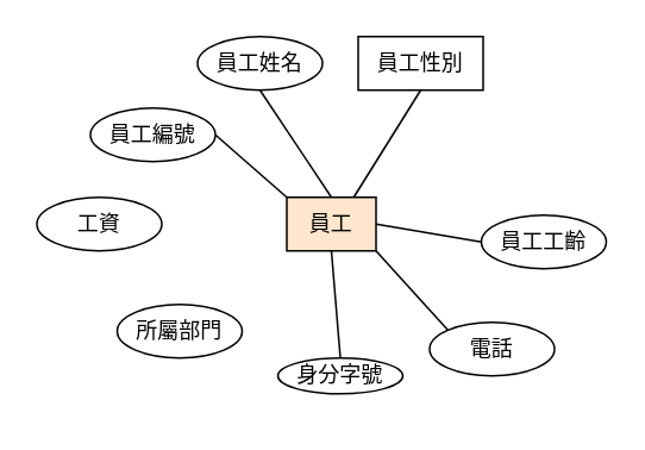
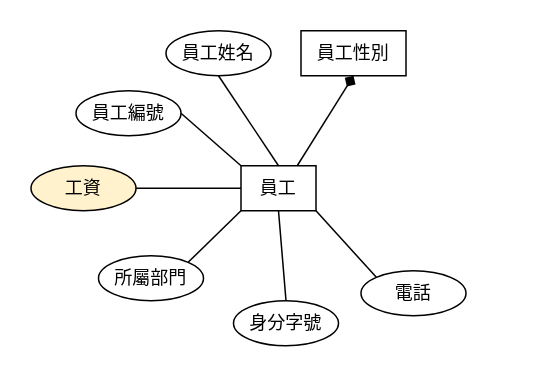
- <mxCell id="12" value="" style="endArrow=none;html=1;rounded=0;exitX=0.75;exitY=0;exitDx=0;exitDy=0;entryX=0.5;entryY=1;entryDx=0;entryDy=0;" edge="1" parent="1" source="2" target="5"><mxGeometry relative="1" as="geometry"><mxPoint x="100" y="60" as="sourcePoint" /><mxPoint x="260" y="60" as="targetPoint" /></mxGeometry></mxCell>
+ <mxCell id="12" value="" style="endArrow=diamond;html=1;rounded=0;exitX=0.75;exitY=0;exitDx=0;exitDy=0;entryX=0.5;entryY=1;entryDx=0;entryDy=0;" edge="1" parent="1" source="2" target="5"><mxGeometry relative="1" as="geometry"><mxPoint x="100" y="60" as="sourcePoint" /><mxPoint x="260" y="60" as="targetPoint" /></mxGeometry></mxCell>
- <mxCell id="10" value="工資" style="ellipse;whiteSpace=wrap;html=1;" vertex="1" parent="1"><mxGeometry x="20" y="110" width="70" height="30" as="geometry" /></mxCell>
+ <mxCell id="10" value="工資" style="ellipse;whiteSpace=wrap;html=1;fillColor=#fff2cc;" vertex="1" parent="1"><mxGeometry x="20" y="110" width="70" height="30" as="geometry" /></mxCell>
+ <mxCell id="17" value="" style="endArrow=none;html=1;rounded=0;exitX=0;exitY=0.5;exitDx=0;exitDy=0;entryX=1;entryY=0.5;entryDx=0;entryDy=0;" edge="1" parent="1" source="2" target="10"><mxGeometry relative="1" as="geometry"><mxPoint x="170" y="150" as="sourcePoint" /><mxPoint x="135" y="184" as="targetPoint" /></mxGeometry></mxCell>
- <mxCell id="2" value="員工" style="html=1;whiteSpace=wrap;fillColor=#ffe6cc;" vertex="1" parent="1"><mxGeometry x="160" y="110" width="50" height="30" as="geometry" /></mxCell>
+ <mxCell id="2" value="員工" style="html=1;whiteSpace=wrap;" vertex="1" parent="1"><mxGeometry x="160" y="110" width="50" height="30" as="geometry" /></mxCell>
- <mxCell id="13" value="" style="endArrow=none;html=1;rounded=0;exitX=1;exitY=0.5;exitDx=0;exitDy=0;entryX=0;entryY=0.5;entryDx=0;entryDy=0;" edge="1" parent="1" source="2" target="6"><mxGeometry relative="1" as="geometry"><mxPoint x="100" y="60" as="sourcePoint" /><mxPoint x="260" y="60" as="targetPoint" /></mxGeometry></mxCell>
- <mxCell id="6" value="員工工齡" style="ellipse;whiteSpace=wrap;html=1;" vertex="1" parent="1"><mxGeometry x="269" y="120" width="70" height="30" as="geometry" /></mxCell>
+ <mxCell id="16" value="" style="endArrow=none;html=1;rounded=0;exitX=0;exitY=1;exitDx=0;exitDy=0;entryX=1;entryY=0;entryDx=0;entryDy=0;" edge="1" parent="1" source="2" target="9"><mxGeometry relative="1" as="geometry"><mxPoint x="195" y="150" as="sourcePoint" /><mxPoint x="200" y="210" as="targetPoint" /></mxGeometry></mxCell>
- <mxCell id="8" value="身分字號" style="ellipse;whiteSpace=wrap;html=1;" vertex="1" parent="1"><mxGeometry x="155" y="200" width="70" height="20" as="geometry" /></mxCell>
+ <mxCell id="8" value="身分字號" style="ellipse;whiteSpace=wrap;html=1;" vertex="1" parent="1"><mxGeometry x="155" y="200" width="70" height="30" as="geometry" /></mxCell>
